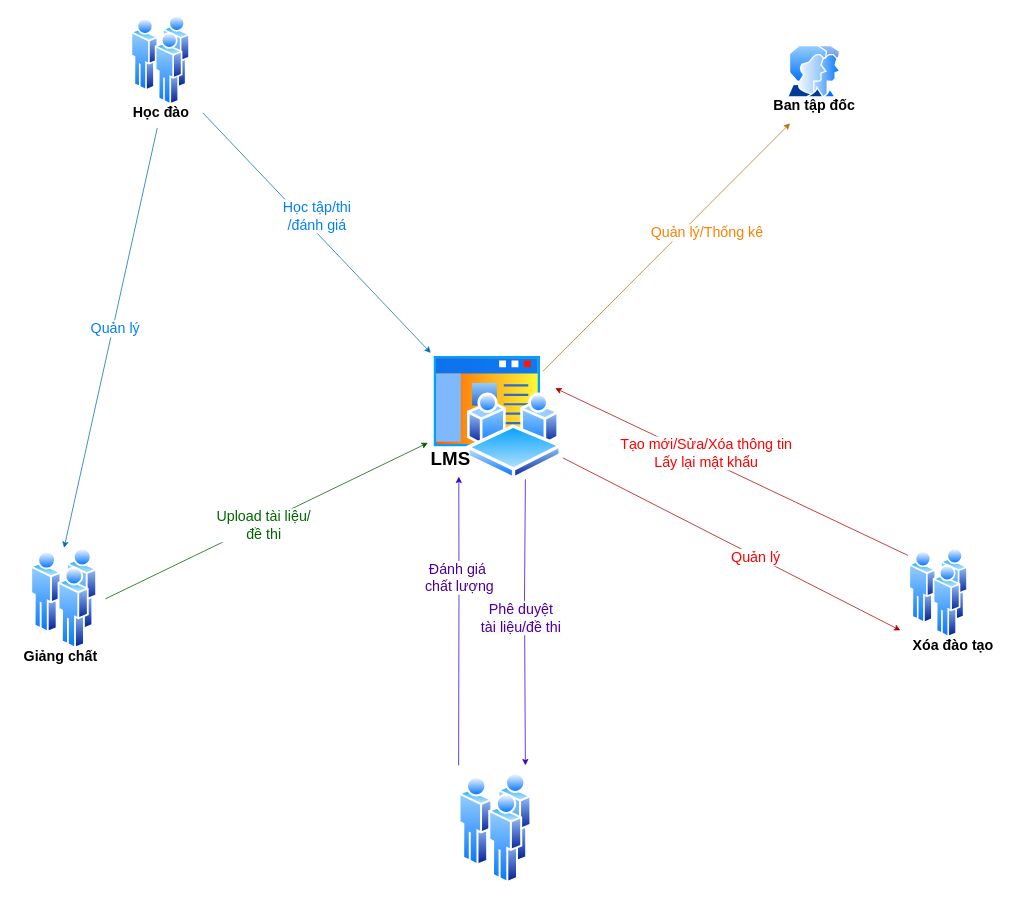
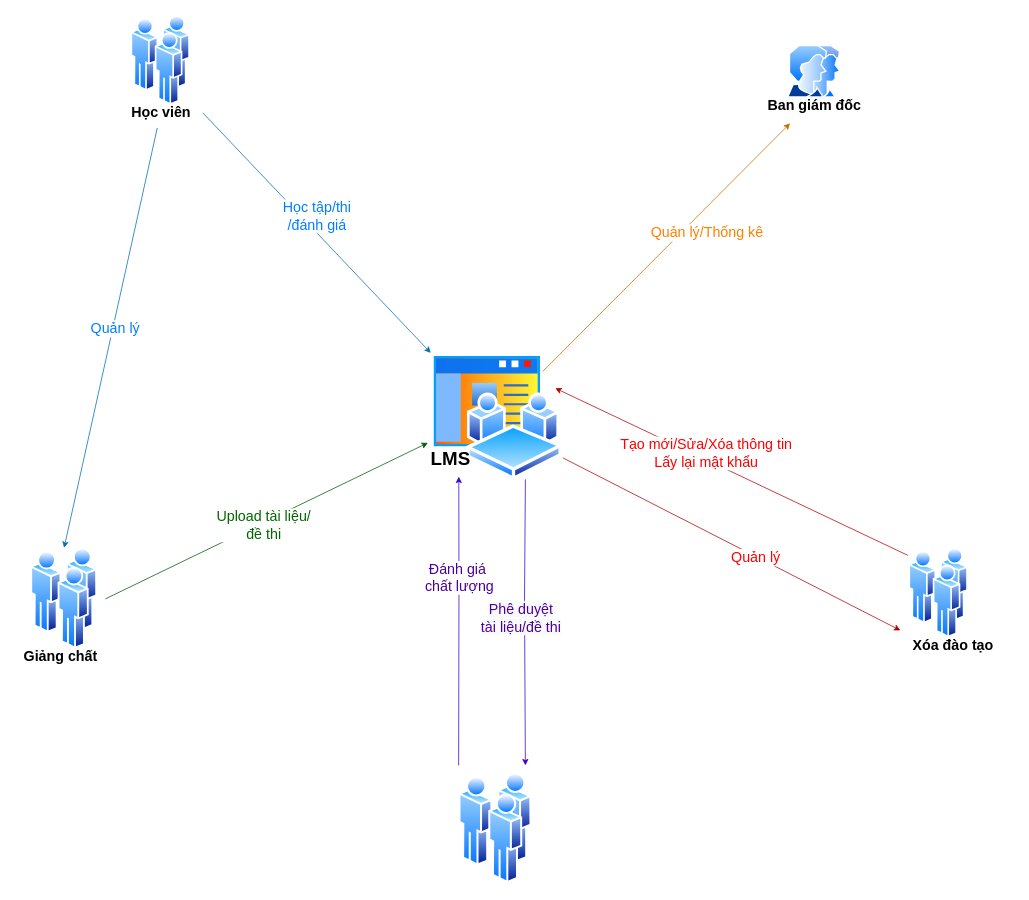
- <mxCell id="9" value="&lt;b&gt;Ban tập đốc&lt;/b&gt;" style="text;html=1;align=center;verticalAlign=middle;resizable=0;points=[];autosize=1;strokeColor=none;fillColor=none;fontSize=19;" vertex="1" parent="1"><mxGeometry x="1010" y="120" width="150" height="40" as="geometry" /></mxCell>
+ <mxCell id="9" value="&lt;b&gt;Ban giám đốc&lt;/b&gt;" style="text;html=1;align=center;verticalAlign=middle;resizable=0;points=[];autosize=1;strokeColor=none;fillColor=none;fontSize=19;" vertex="1" parent="1"><mxGeometry x="1010" y="120" width="150" height="40" as="geometry" /></mxCell>
- <mxCell id="5" value="&lt;b&gt;Học đào&lt;/b&gt;" style="text;html=1;align=center;verticalAlign=middle;resizable=0;points=[];autosize=1;strokeColor=none;fillColor=none;fontSize=19;" vertex="1" parent="1"><mxGeometry x="163.65" y="130" width="100" height="40" as="geometry" /></mxCell>
+ <mxCell id="5" value="&lt;b&gt;Học viên&lt;/b&gt;" style="text;html=1;align=center;verticalAlign=middle;resizable=0;points=[];autosize=1;strokeColor=none;fillColor=none;fontSize=19;" vertex="1" parent="1"><mxGeometry x="163.65" y="130" width="100" height="40" as="geometry" /></mxCell>
